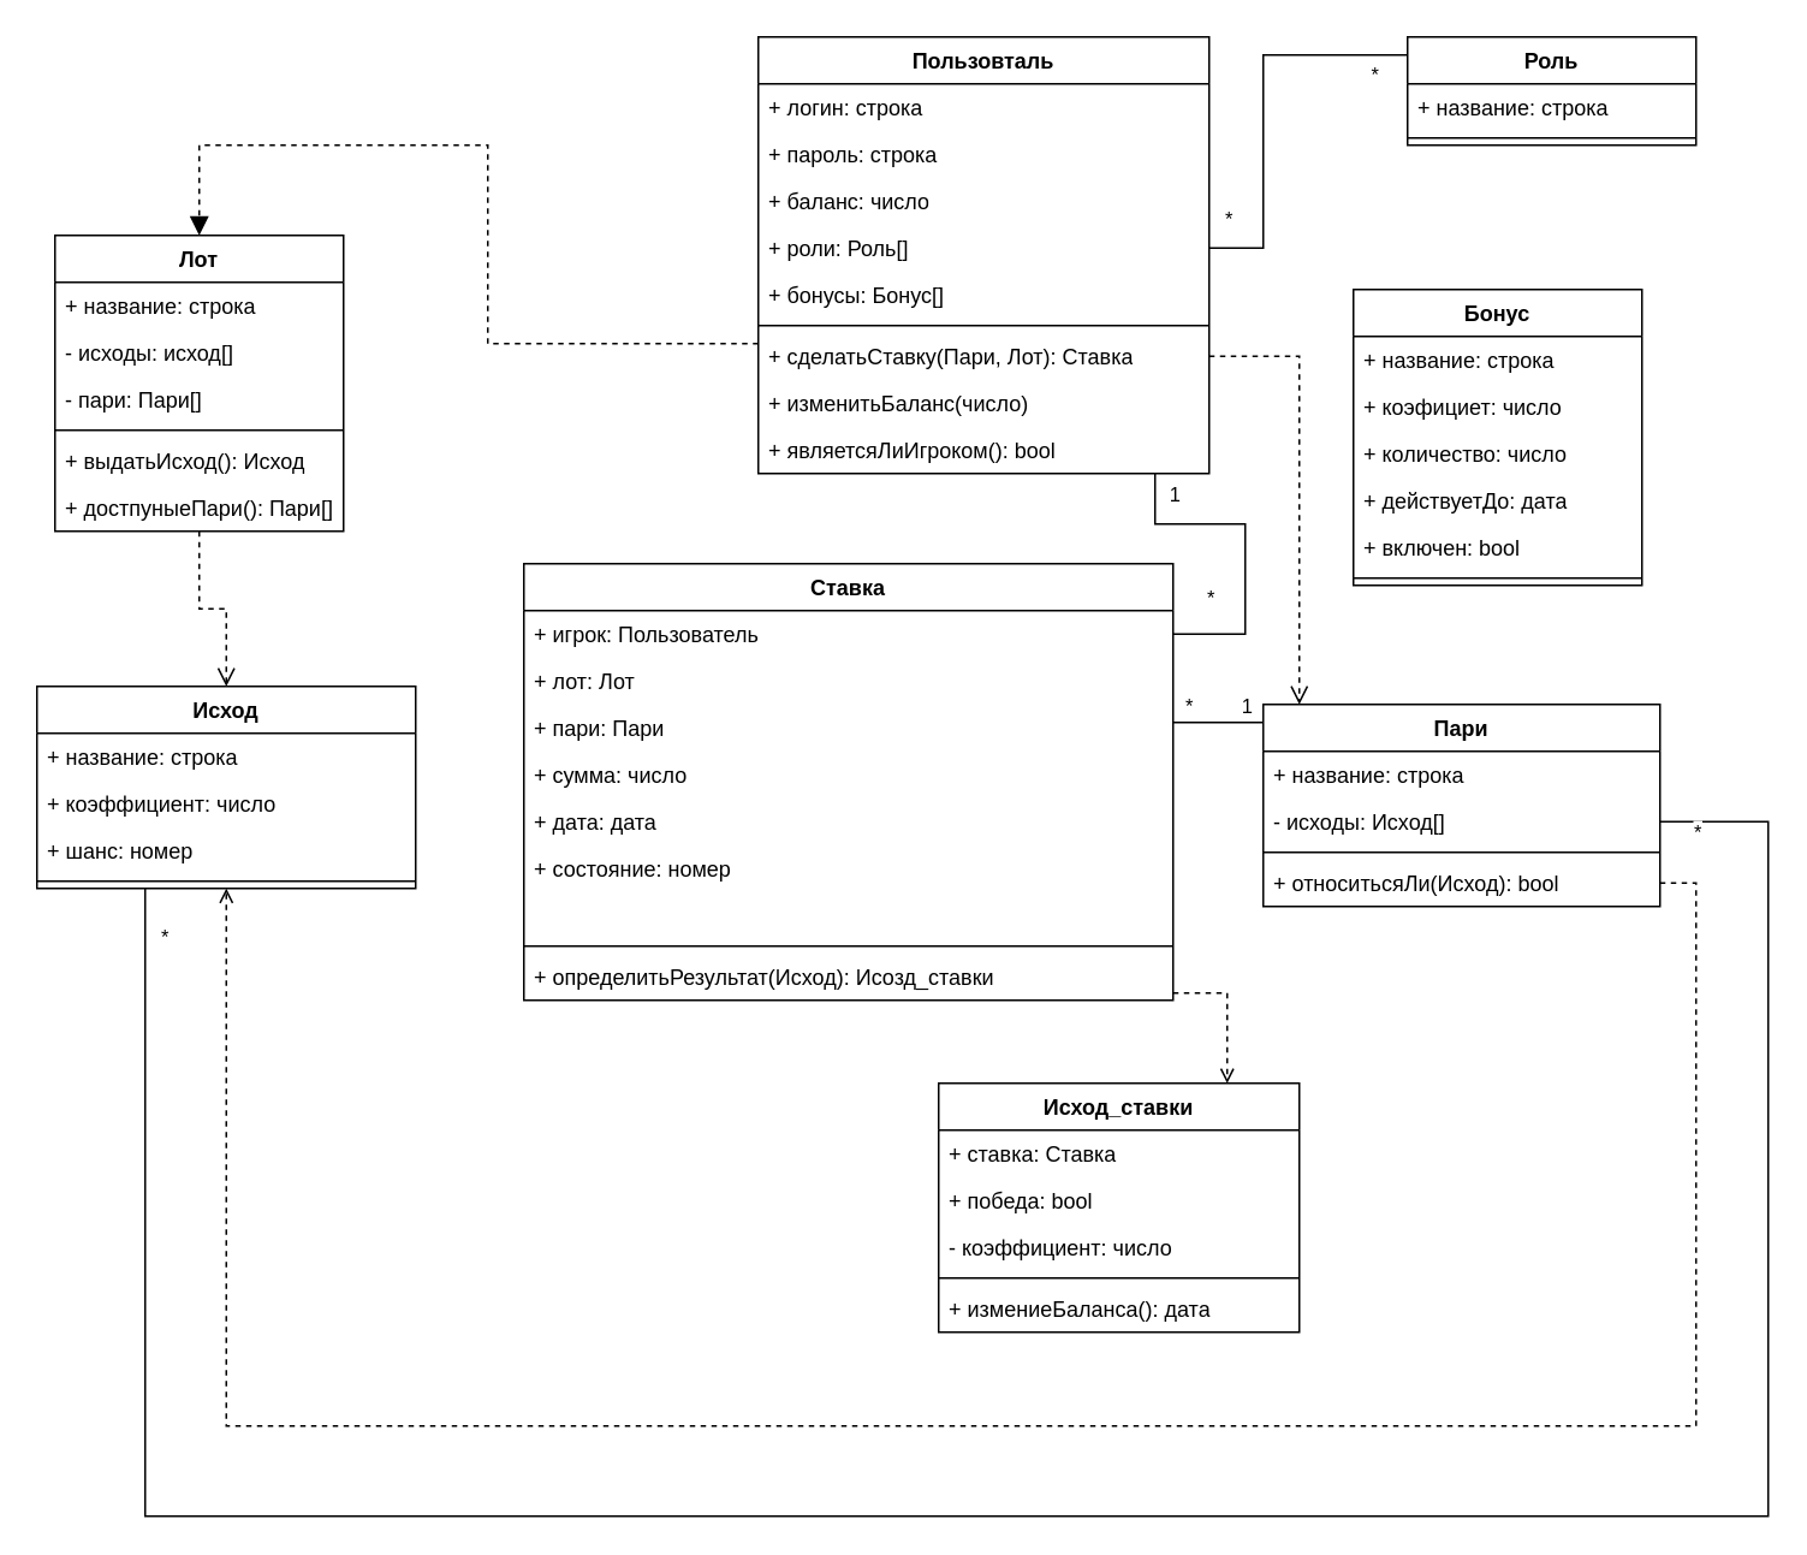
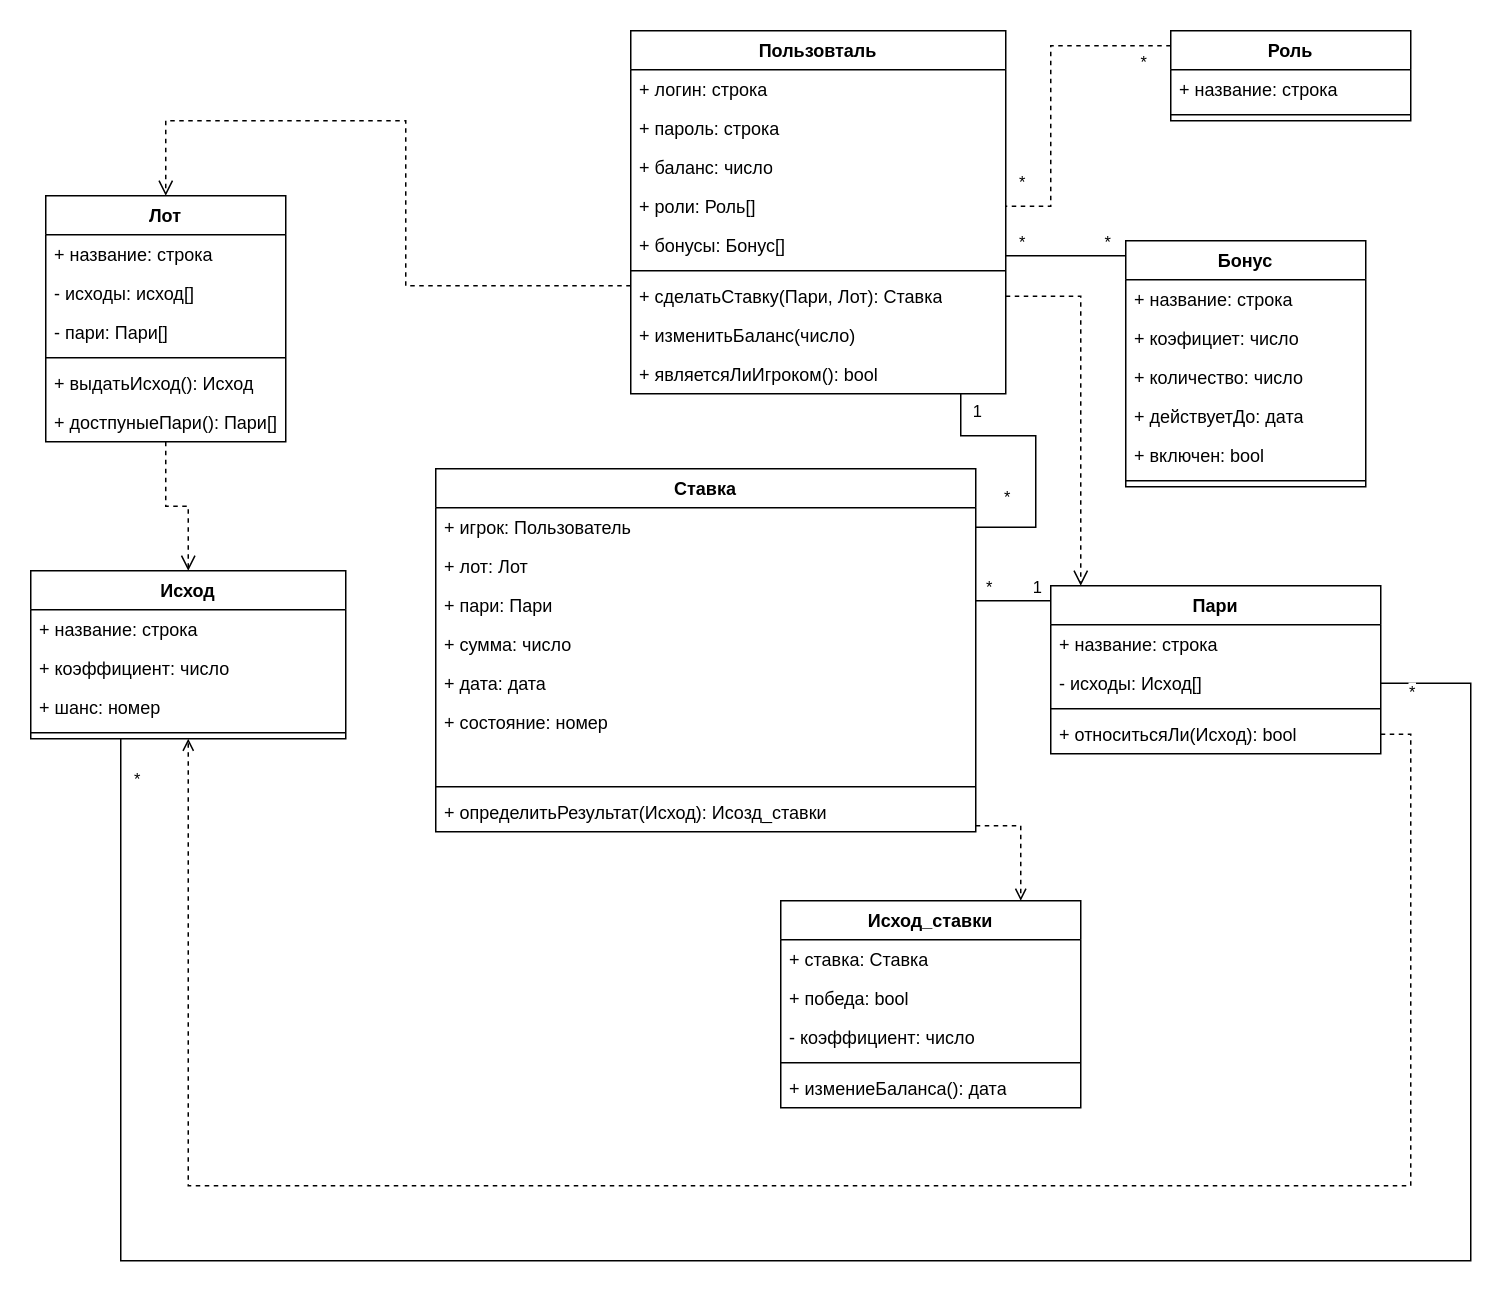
- <mxCell id="56" value="" style="edgeStyle=orthogonalEdgeStyle;rounded=0;orthogonalLoop=1;jettySize=auto;html=1;endArrow=none;endFill=0;" edge="1" parent="1" source="53" target="39"><mxGeometry relative="1" as="geometry"><mxPoint x="820" y="580" as="sourcePoint" /><mxPoint x="720" y="340" as="targetPoint" /><Array as="points"><mxPoint x="700" y="30" /><mxPoint x="700" y="137" /></Array></mxGeometry></mxCell>
+ <mxCell id="56" value="" style="edgeStyle=orthogonalEdgeStyle;rounded=0;orthogonalLoop=1;jettySize=auto;html=1;endArrow=none;endFill=0;dashed=1;" edge="1" parent="1" source="53" target="39"><mxGeometry relative="1" as="geometry"><mxPoint x="820" y="580" as="sourcePoint" /><mxPoint x="720" y="340" as="targetPoint" /><Array as="points"><mxPoint x="700" y="30" /><mxPoint x="700" y="137" /></Array></mxGeometry></mxCell>
- <mxCell id="62" value="" style="html=1;verticalAlign=bottom;endArrow=block;dashed=1;endSize=8;elbow=vertical;rounded=0;edgeStyle=orthogonalEdgeStyle;" edge="1" parent="1" source="42" target="2"><mxGeometry relative="1" as="geometry"><mxPoint x="120" y="304" as="sourcePoint" /><mxPoint x="270" y="80" as="targetPoint" /><Array as="points"><mxPoint x="270" y="190" /><mxPoint x="270" y="80" /><mxPoint x="110" y="80" /></Array></mxGeometry></mxCell>
+ <mxCell id="62" value="" style="html=1;verticalAlign=bottom;endArrow=open;dashed=1;endSize=8;elbow=vertical;rounded=0;edgeStyle=orthogonalEdgeStyle;" edge="1" parent="1" source="42" target="2"><mxGeometry relative="1" as="geometry"><mxPoint x="120" y="304" as="sourcePoint" /><mxPoint x="270" y="80" as="targetPoint" /><Array as="points"><mxPoint x="270" y="190" /><mxPoint x="270" y="80" /><mxPoint x="110" y="80" /></Array></mxGeometry></mxCell>
+ <mxCell id="59" value="" style="edgeStyle=orthogonalEdgeStyle;rounded=0;orthogonalLoop=1;jettySize=auto;html=1;endArrow=none;endFill=0;" edge="1" parent="1" source="45" target="40"><mxGeometry relative="1" as="geometry"><mxPoint x="790" y="40" as="sourcePoint" /><mxPoint x="680" y="147" as="targetPoint" /><Array as="points"><mxPoint x="720" y="170" /><mxPoint x="720" y="170" /></Array></mxGeometry></mxCell>
+ <mxCell id="60" value="*" style="edgeLabel;html=1;align=center;verticalAlign=middle;resizable=0;points=[];" vertex="1" connectable="0" parent="59"><mxGeometry x="0.88" y="2" relative="1" as="geometry"><mxPoint x="5" y="-12" as="offset" /></mxGeometry></mxCell>
+ <mxCell id="61" value="*" style="edgeLabel;html=1;align=center;verticalAlign=middle;resizable=0;points=[];" vertex="1" connectable="0" parent="59"><mxGeometry x="-0.673" y="-2" relative="1" as="geometry"><mxPoint y="-8" as="offset" /></mxGeometry></mxCell>
